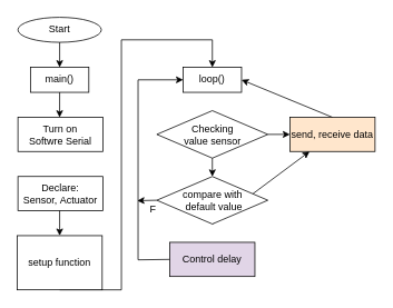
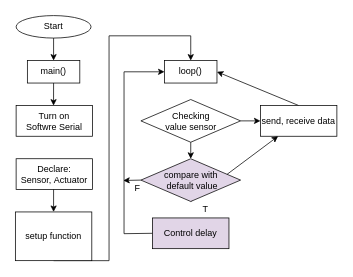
- <mxCell id="17" value="send, receive data&lt;br&gt;" style="rounded=0;whiteSpace=wrap;html=1;fillColor=#ffe6cc;" vertex="1" parent="1"><mxGeometry x="347" y="140" width="102" height="41" as="geometry" /></mxCell>
+ <mxCell id="17" value="send, receive data&lt;br&gt;" style="rounded=0;whiteSpace=wrap;html=1;" vertex="1" parent="1"><mxGeometry x="347" y="140" width="102" height="41" as="geometry" /></mxCell>
- <mxCell id="22" value="&lt;span&gt;compare with&lt;/span&gt;&lt;br&gt;&lt;span&gt;&amp;nbsp;default value&lt;/span&gt;" style="rhombus;whiteSpace=wrap;html=1;" vertex="1" parent="1"><mxGeometry x="187.5" y="211" width="133" height="57" as="geometry" /></mxCell>
+ <mxCell id="22" value="&lt;span&gt;compare with&lt;/span&gt;&lt;br&gt;&lt;span&gt;&amp;nbsp;default value&lt;/span&gt;" style="rhombus;whiteSpace=wrap;html=1;fillColor=#e1d5e7;" vertex="1" parent="1"><mxGeometry x="187.5" y="211" width="133" height="57" as="geometry" /></mxCell>
+ <mxCell id="18" value="T" style="text;html=1;strokeColor=none;fillColor=none;align=center;verticalAlign=middle;whiteSpace=wrap;rounded=0;" vertex="1" parent="1"><mxGeometry x="254" y="268" width="40" height="20" as="geometry" /></mxCell>
